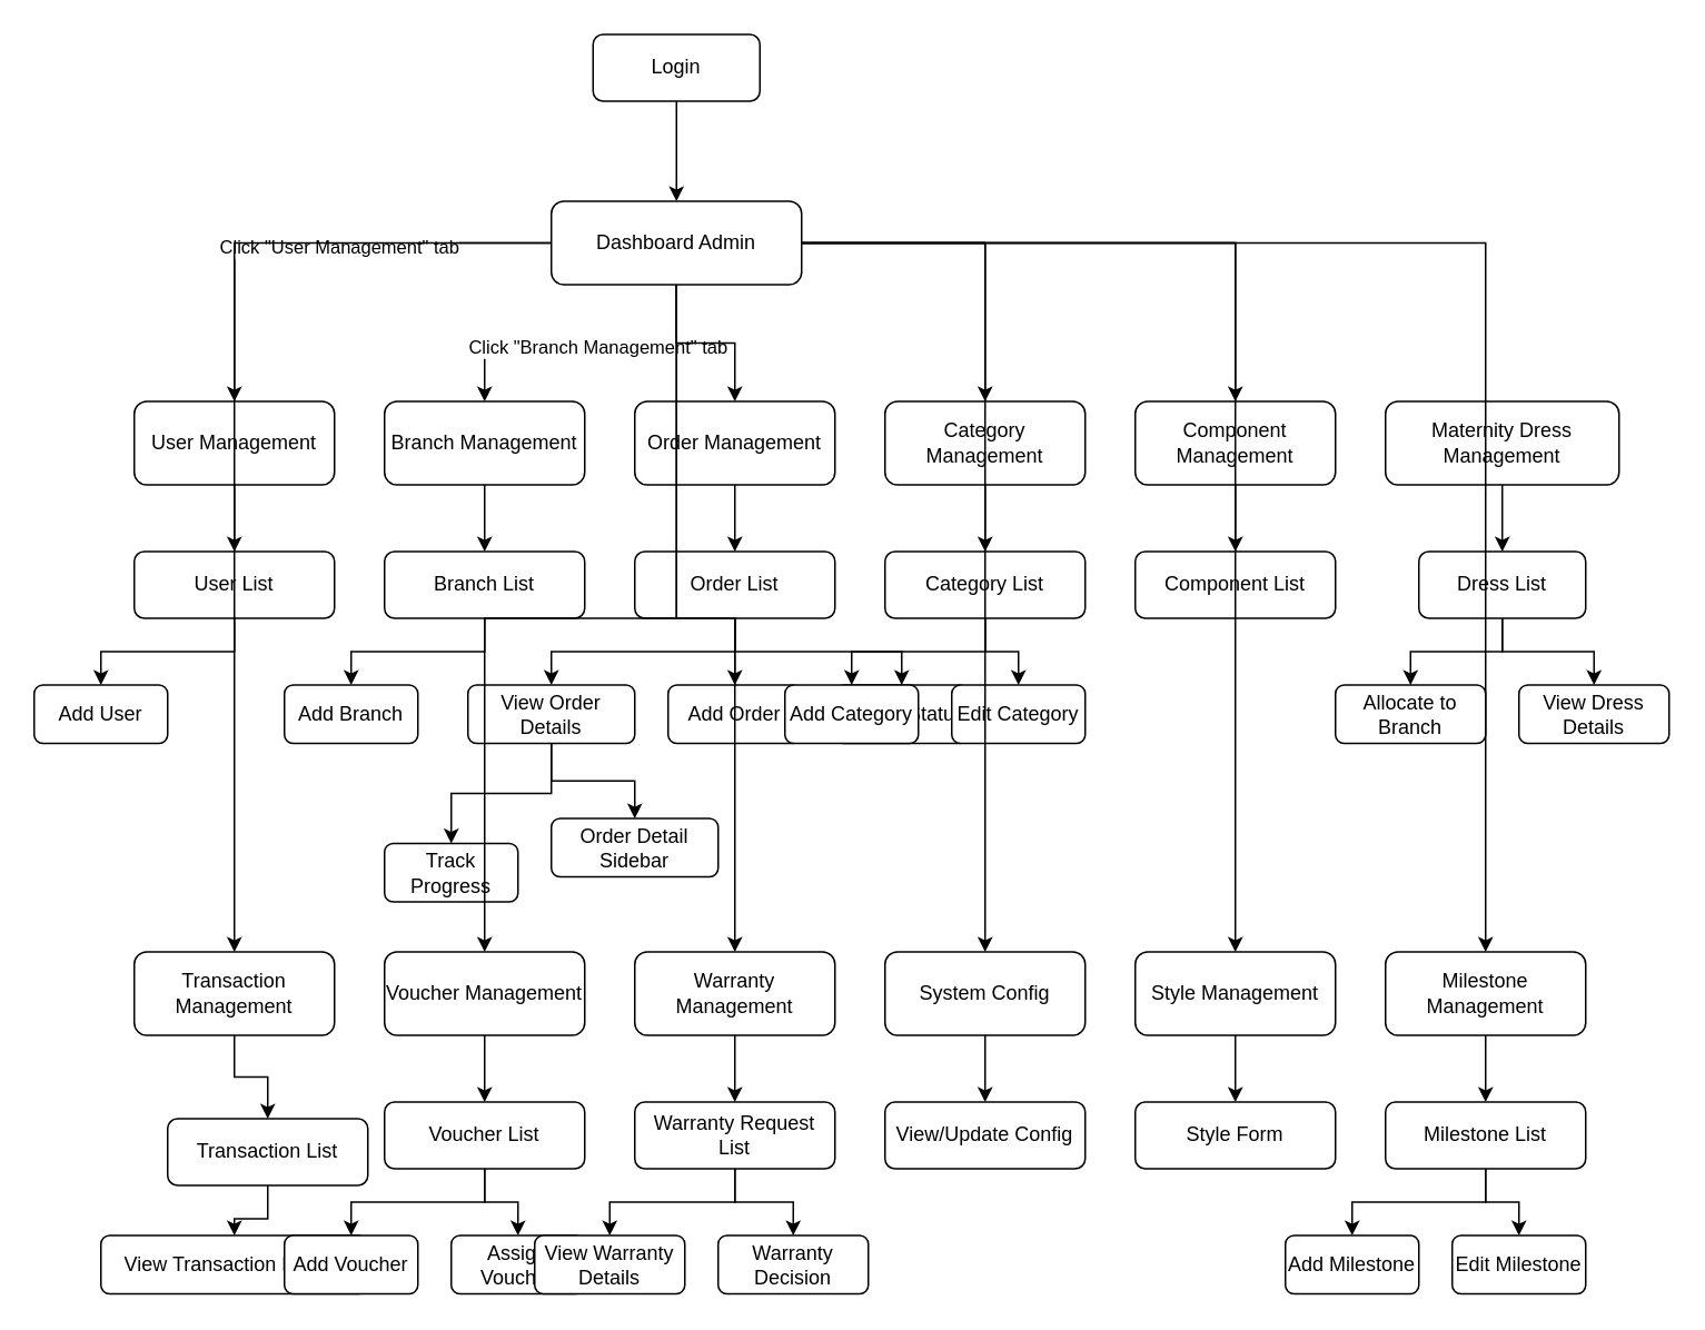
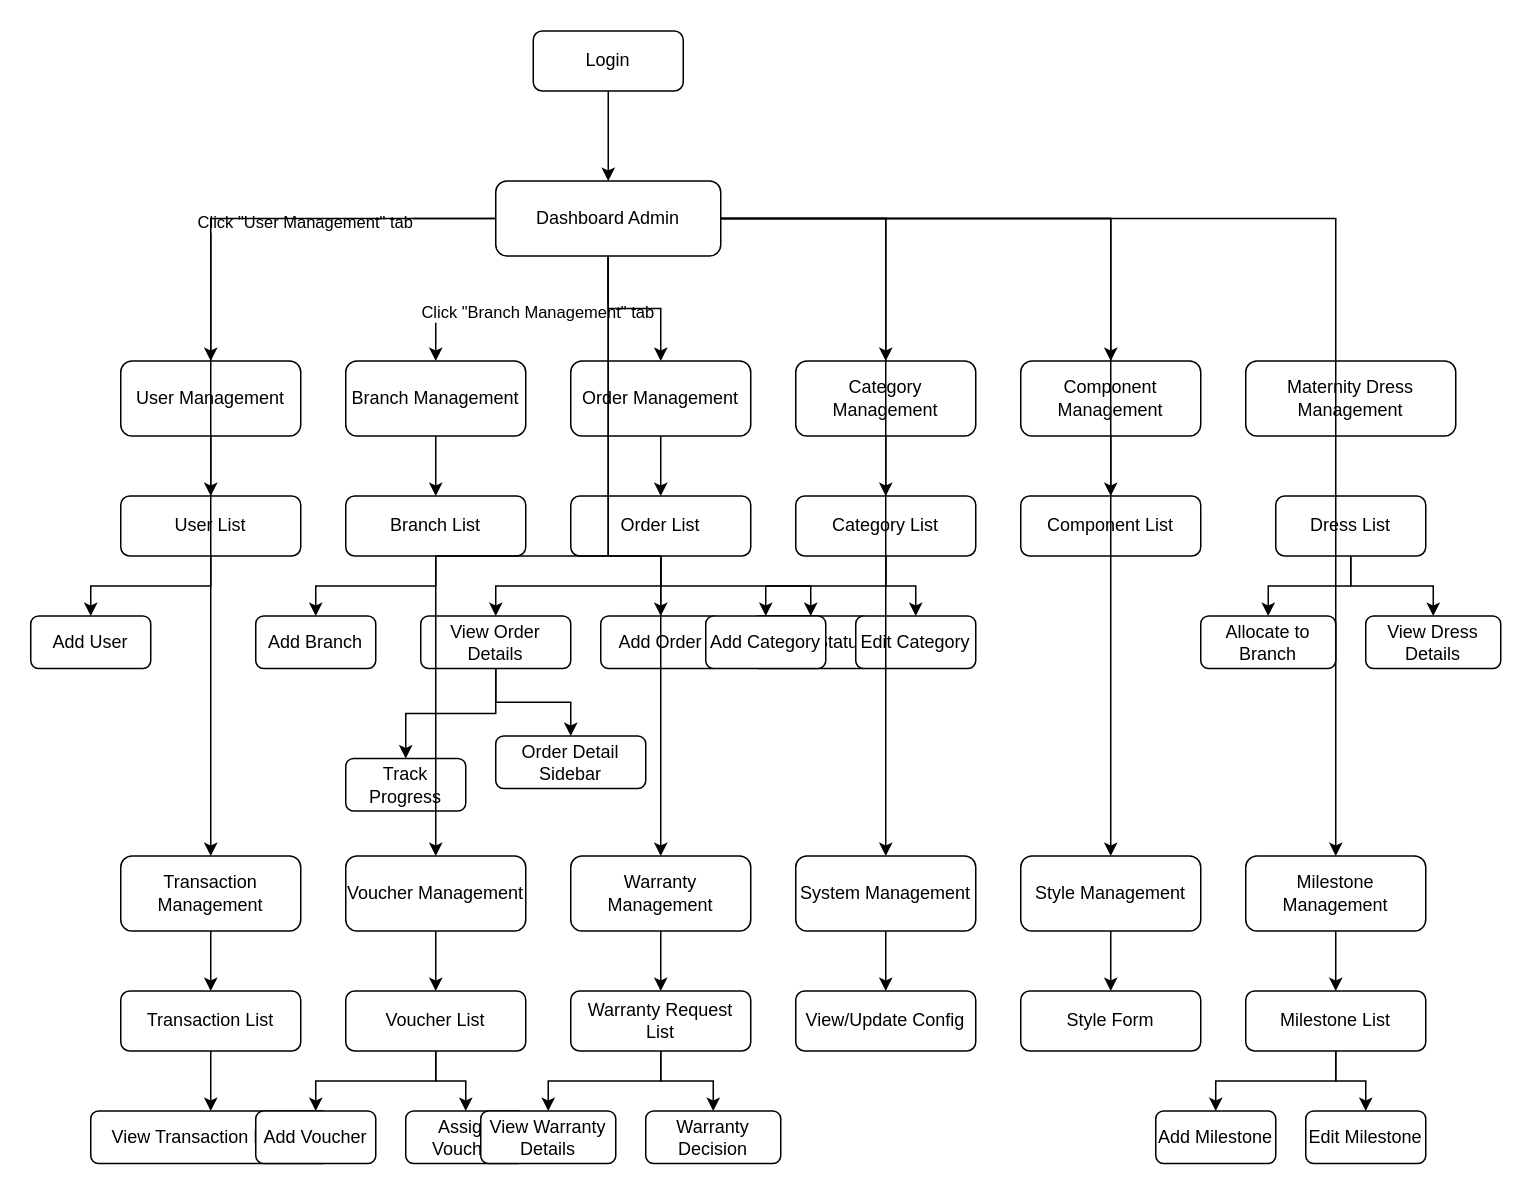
- <mxCell id="46" style="edgeStyle=orthogonalEdgeStyle;rounded=0;orthogonalLoop=1;jettySize=auto;html=1;" edge="1" source="45" target="47" parent="1"><mxGeometry relative="1" as="geometry" /></mxCell>
- <mxCell id="75" value="System Config" style="whiteSpace=wrap;html=1;rounded=1;" vertex="1" parent="1"><mxGeometry x="530" y="570" width="120" height="50" as="geometry" /></mxCell>
+ <mxCell id="75" value="System Management" style="whiteSpace=wrap;html=1;rounded=1;" vertex="1" parent="1"><mxGeometry x="530" y="570" width="120" height="50" as="geometry" /></mxCell>
- <mxCell id="55" value="Transaction List" style="whiteSpace=wrap;html=1;rounded=1;" vertex="1" parent="1"><mxGeometry x="100" y="670" width="120" height="40" as="geometry" /></mxCell>
+ <mxCell id="55" value="Transaction List" style="whiteSpace=wrap;html=1;rounded=1;" vertex="1" parent="1"><mxGeometry x="80" y="660" width="120" height="40" as="geometry" /></mxCell>
